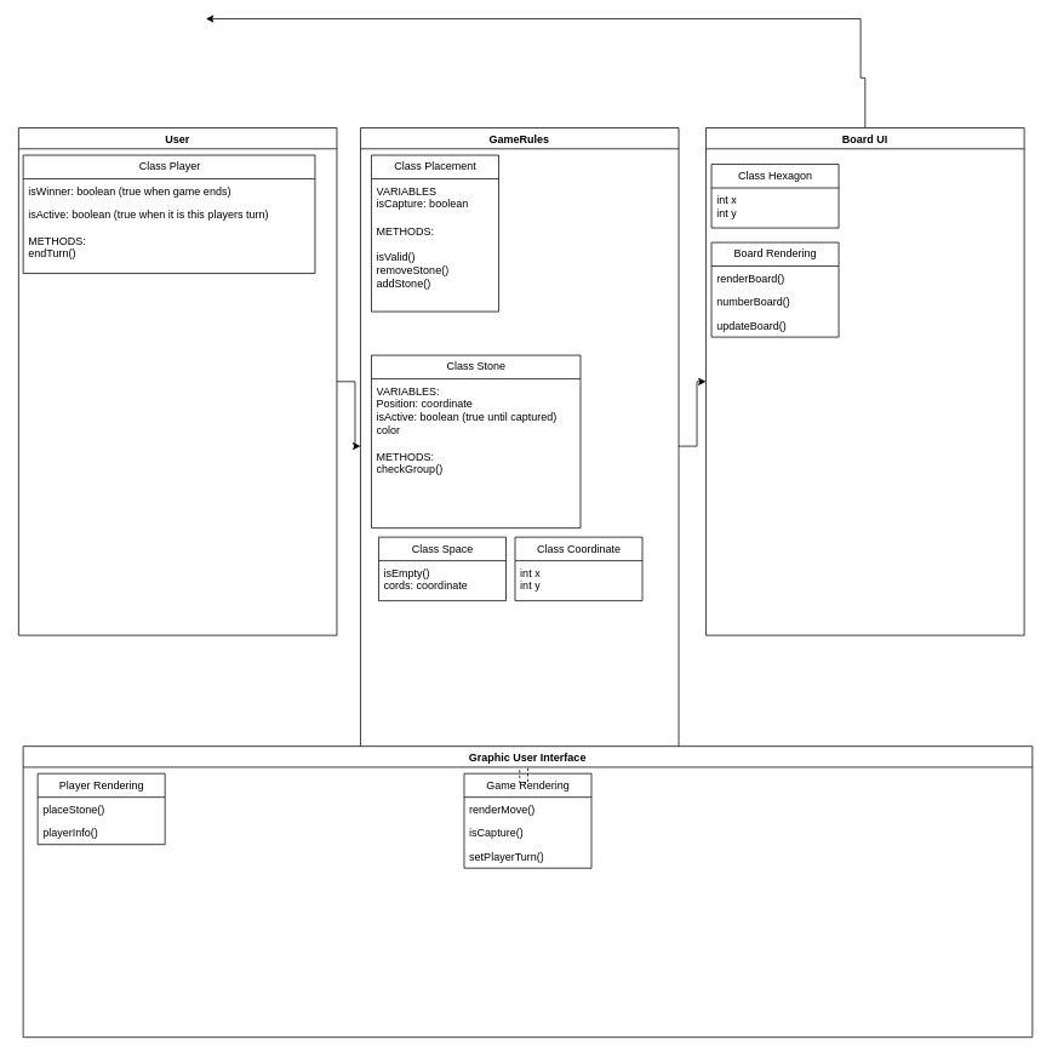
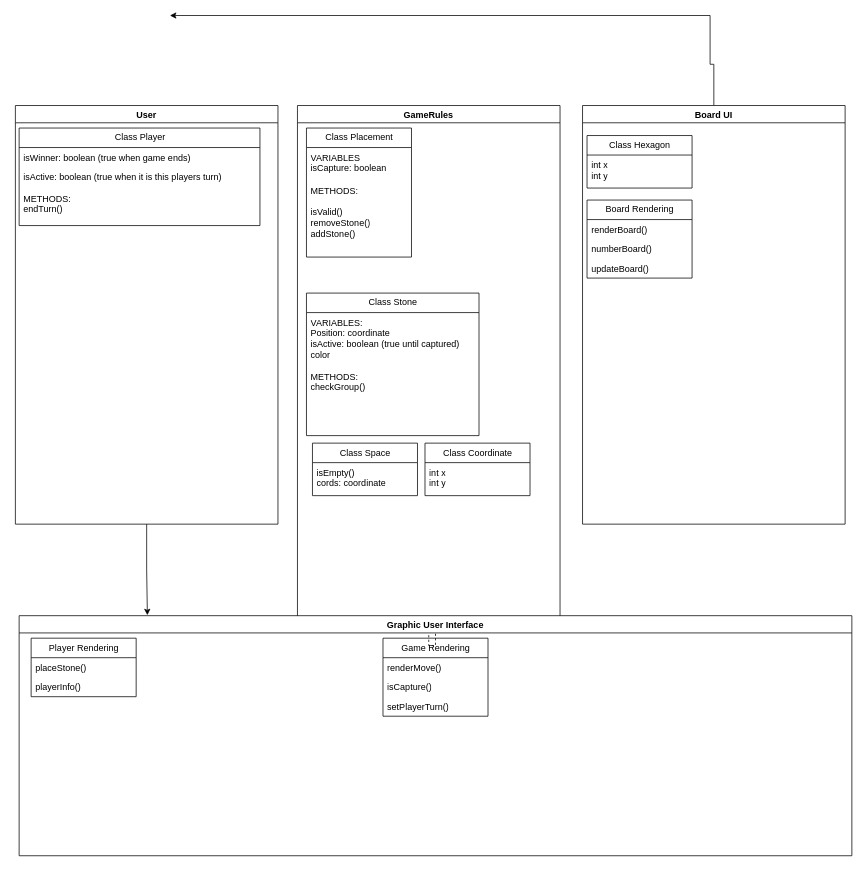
- <mxCell id="23" style="edgeStyle=orthogonalEdgeStyle;rounded=0;orthogonalLoop=1;jettySize=auto;html=1;exitX=1;exitY=0.5;exitDx=0;exitDy=0;entryX=0;entryY=0.5;entryDx=0;entryDy=0;" parent="1" source="24" target="4" edge="1"><mxGeometry relative="1" as="geometry" /></mxCell>
- <mxCell id="3" style="edgeStyle=orthogonalEdgeStyle;rounded=0;orthogonalLoop=1;jettySize=auto;html=1;exitX=1;exitY=0.5;exitDx=0;exitDy=0;entryX=0;entryY=0.5;entryDx=0;entryDy=0;" parent="1" source="4" target="16" edge="1"><mxGeometry relative="1" as="geometry" /></mxCell>
+ <mxCell id="29" style="edgeStyle=orthogonalEdgeStyle;rounded=0;orthogonalLoop=1;jettySize=auto;html=1;exitX=0.5;exitY=1;exitDx=0;exitDy=0;entryX=0.154;entryY=-0.002;entryDx=0;entryDy=0;entryPerimeter=0;" parent="1" source="24" target="25" edge="1"><mxGeometry relative="1" as="geometry" /></mxCell>
